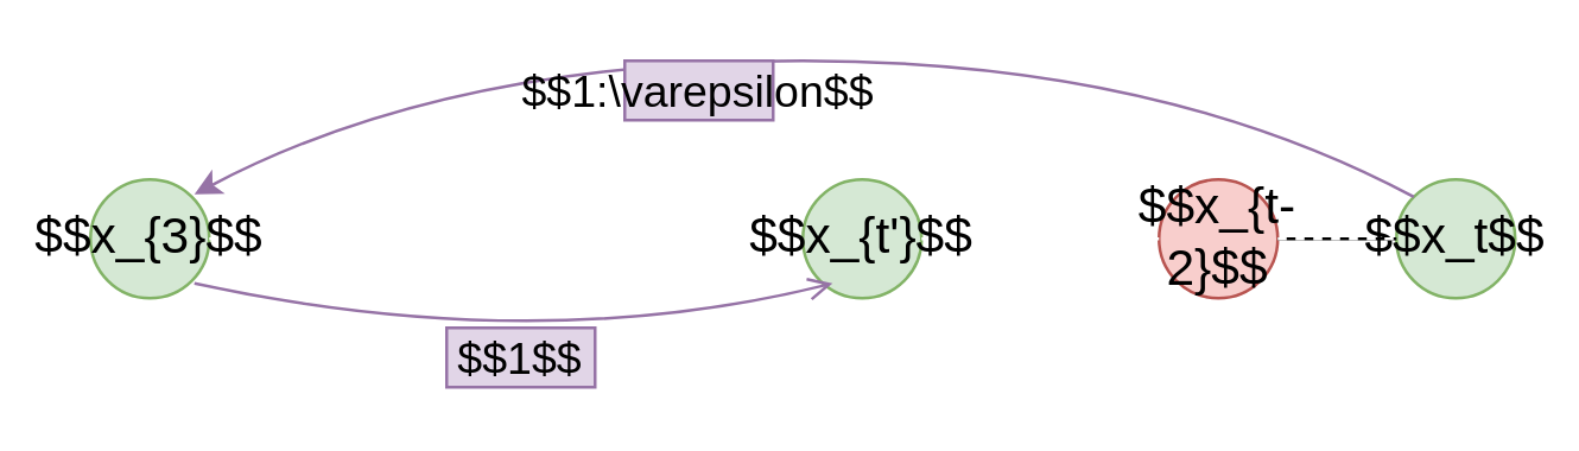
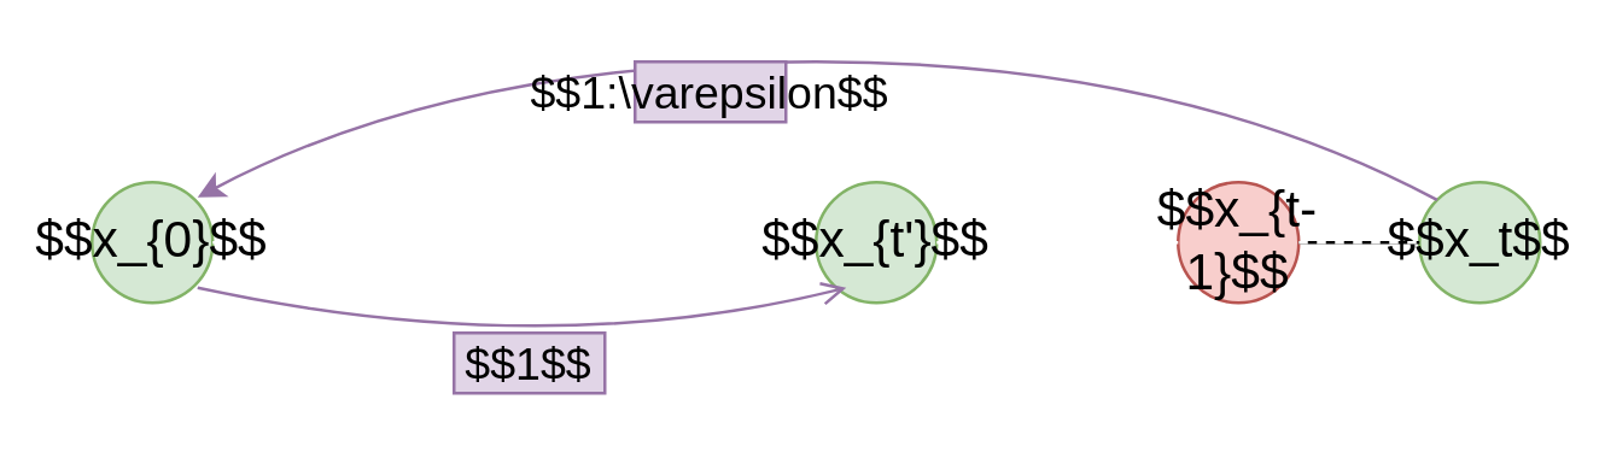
- <mxCell id="17" value="$$x_{3}$$" style="text;html=1;strokeColor=none;fillColor=none;align=center;verticalAlign=middle;whiteSpace=wrap;rounded=0;fontSize=17;spacing=0;" vertex="1" parent="1"><mxGeometry x="20" y="65" width="60" height="30" as="geometry" /></mxCell>
+ <mxCell id="17" value="$$x_{0}$$" style="text;html=1;strokeColor=none;fillColor=none;align=center;verticalAlign=middle;whiteSpace=wrap;rounded=0;fontSize=17;spacing=0;" vertex="1" parent="1"><mxGeometry x="20" y="65" width="60" height="30" as="geometry" /></mxCell>
- <mxCell id="15" value="$$x_{t-2}$$" style="text;html=1;strokeColor=none;fillColor=none;align=center;verticalAlign=middle;whiteSpace=wrap;rounded=0;fontSize=17;spacing=0;" vertex="1" parent="1"><mxGeometry x="390" y="65" width="40" height="30" as="geometry" /></mxCell>
+ <mxCell id="15" value="$$x_{t-1}$$" style="text;html=1;strokeColor=none;fillColor=none;align=center;verticalAlign=middle;whiteSpace=wrap;rounded=0;fontSize=17;spacing=0;" vertex="1" parent="1"><mxGeometry x="390" y="65" width="40" height="30" as="geometry" /></mxCell>
